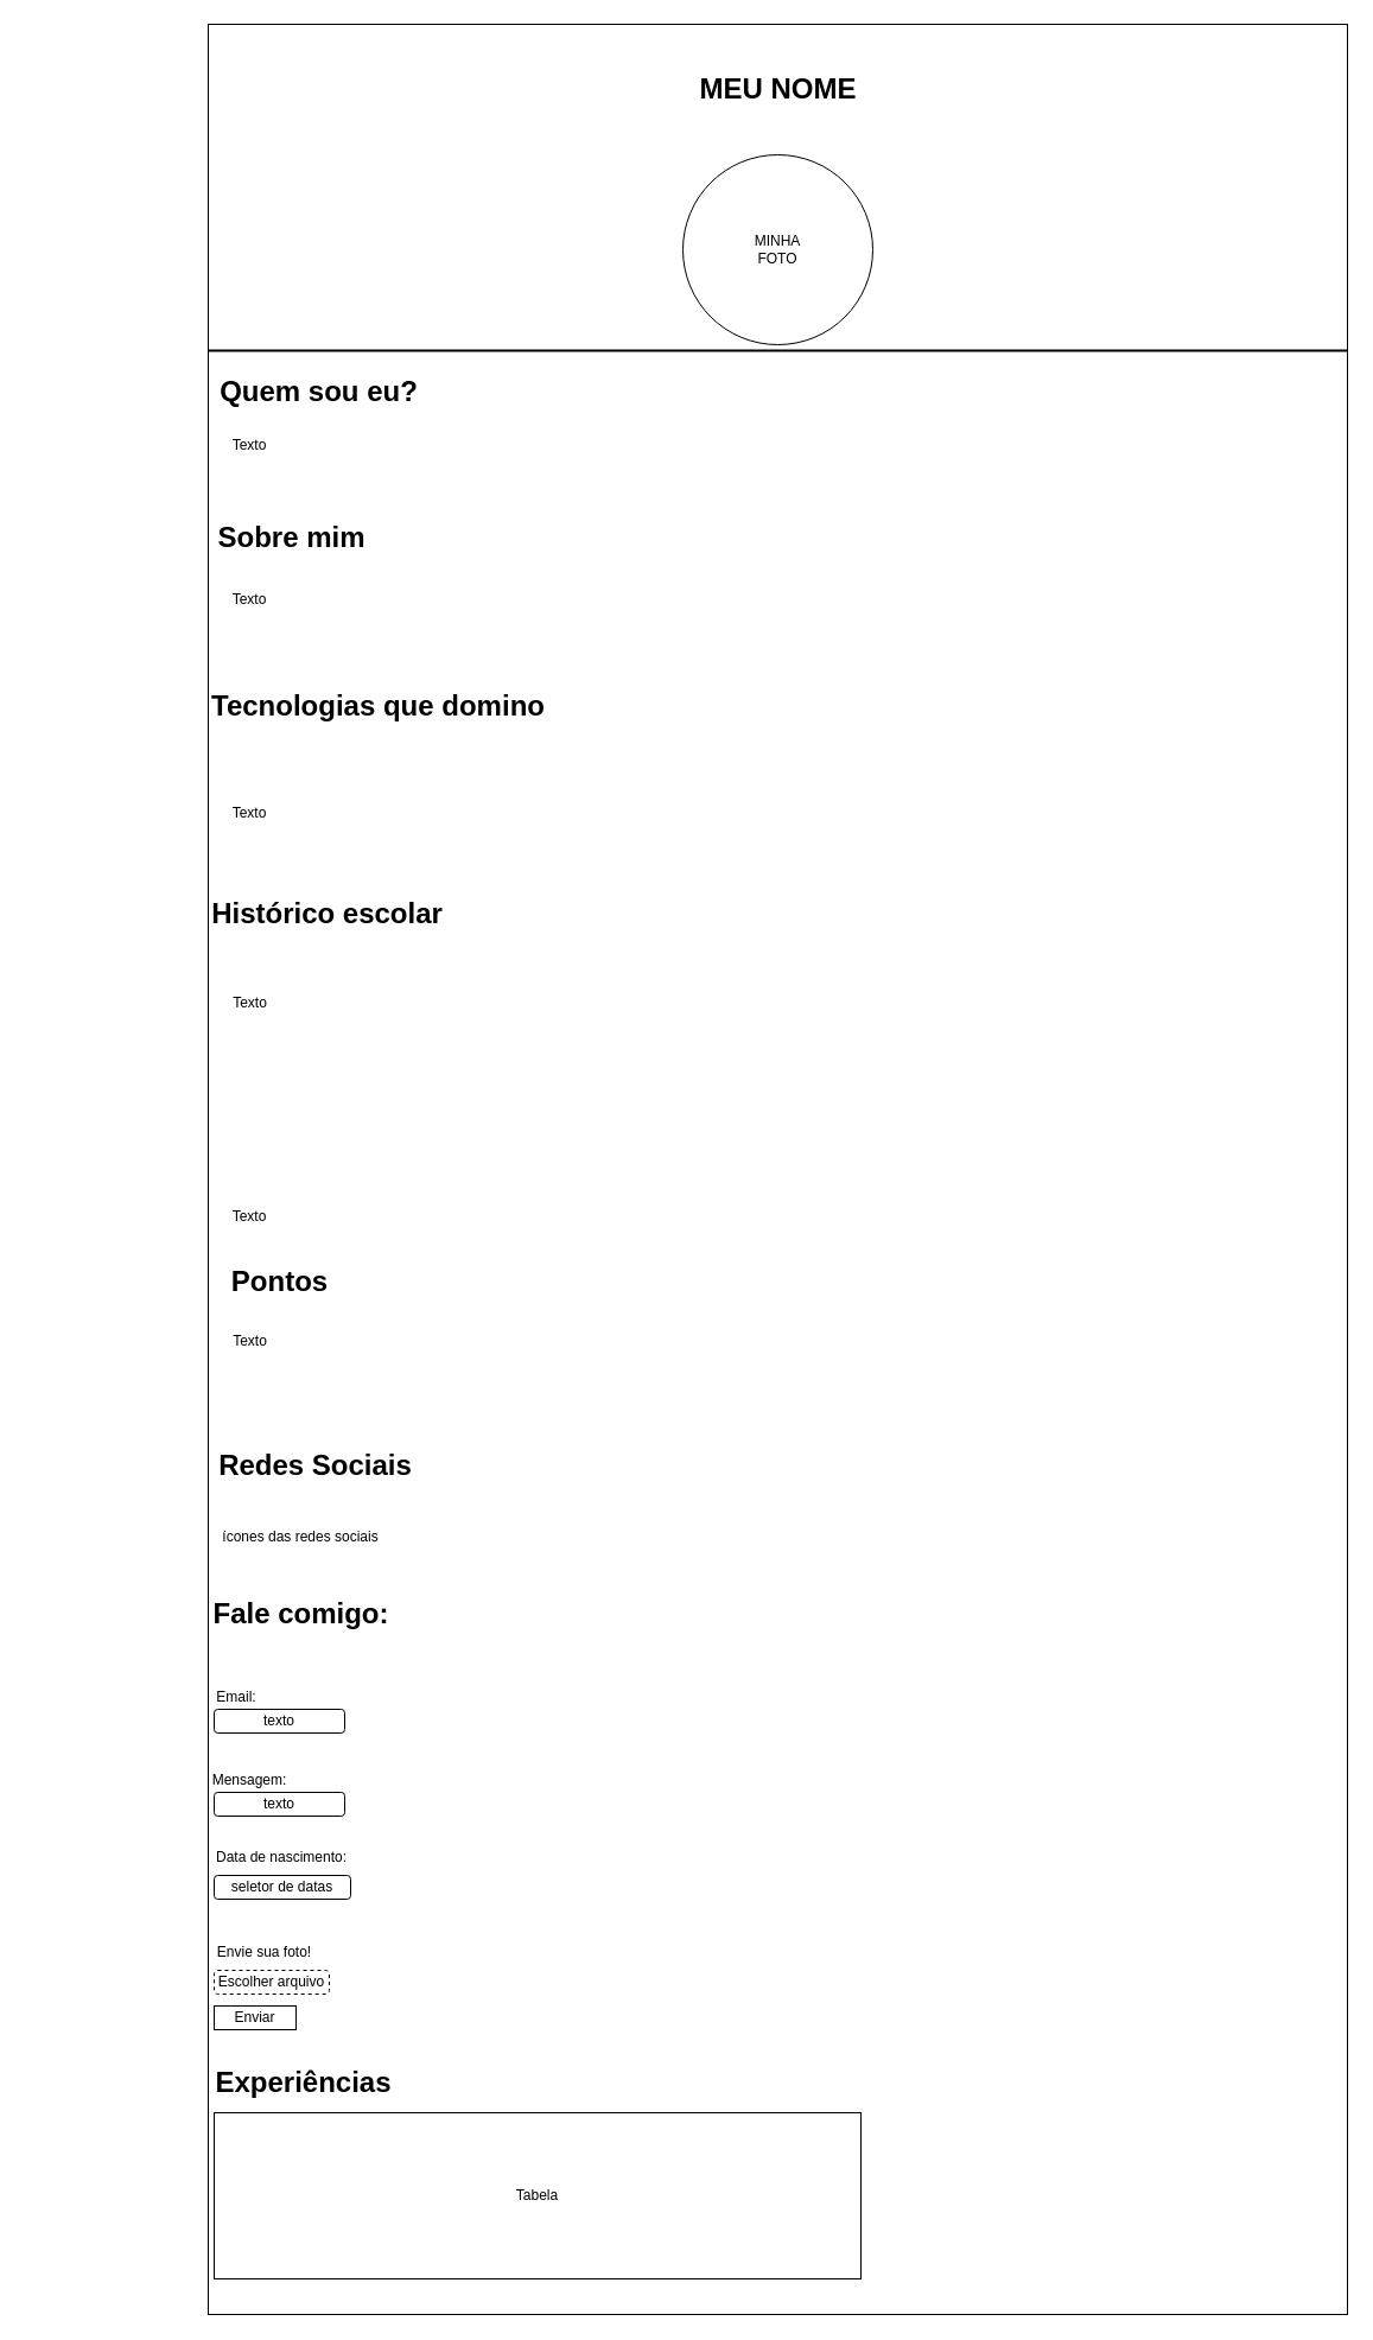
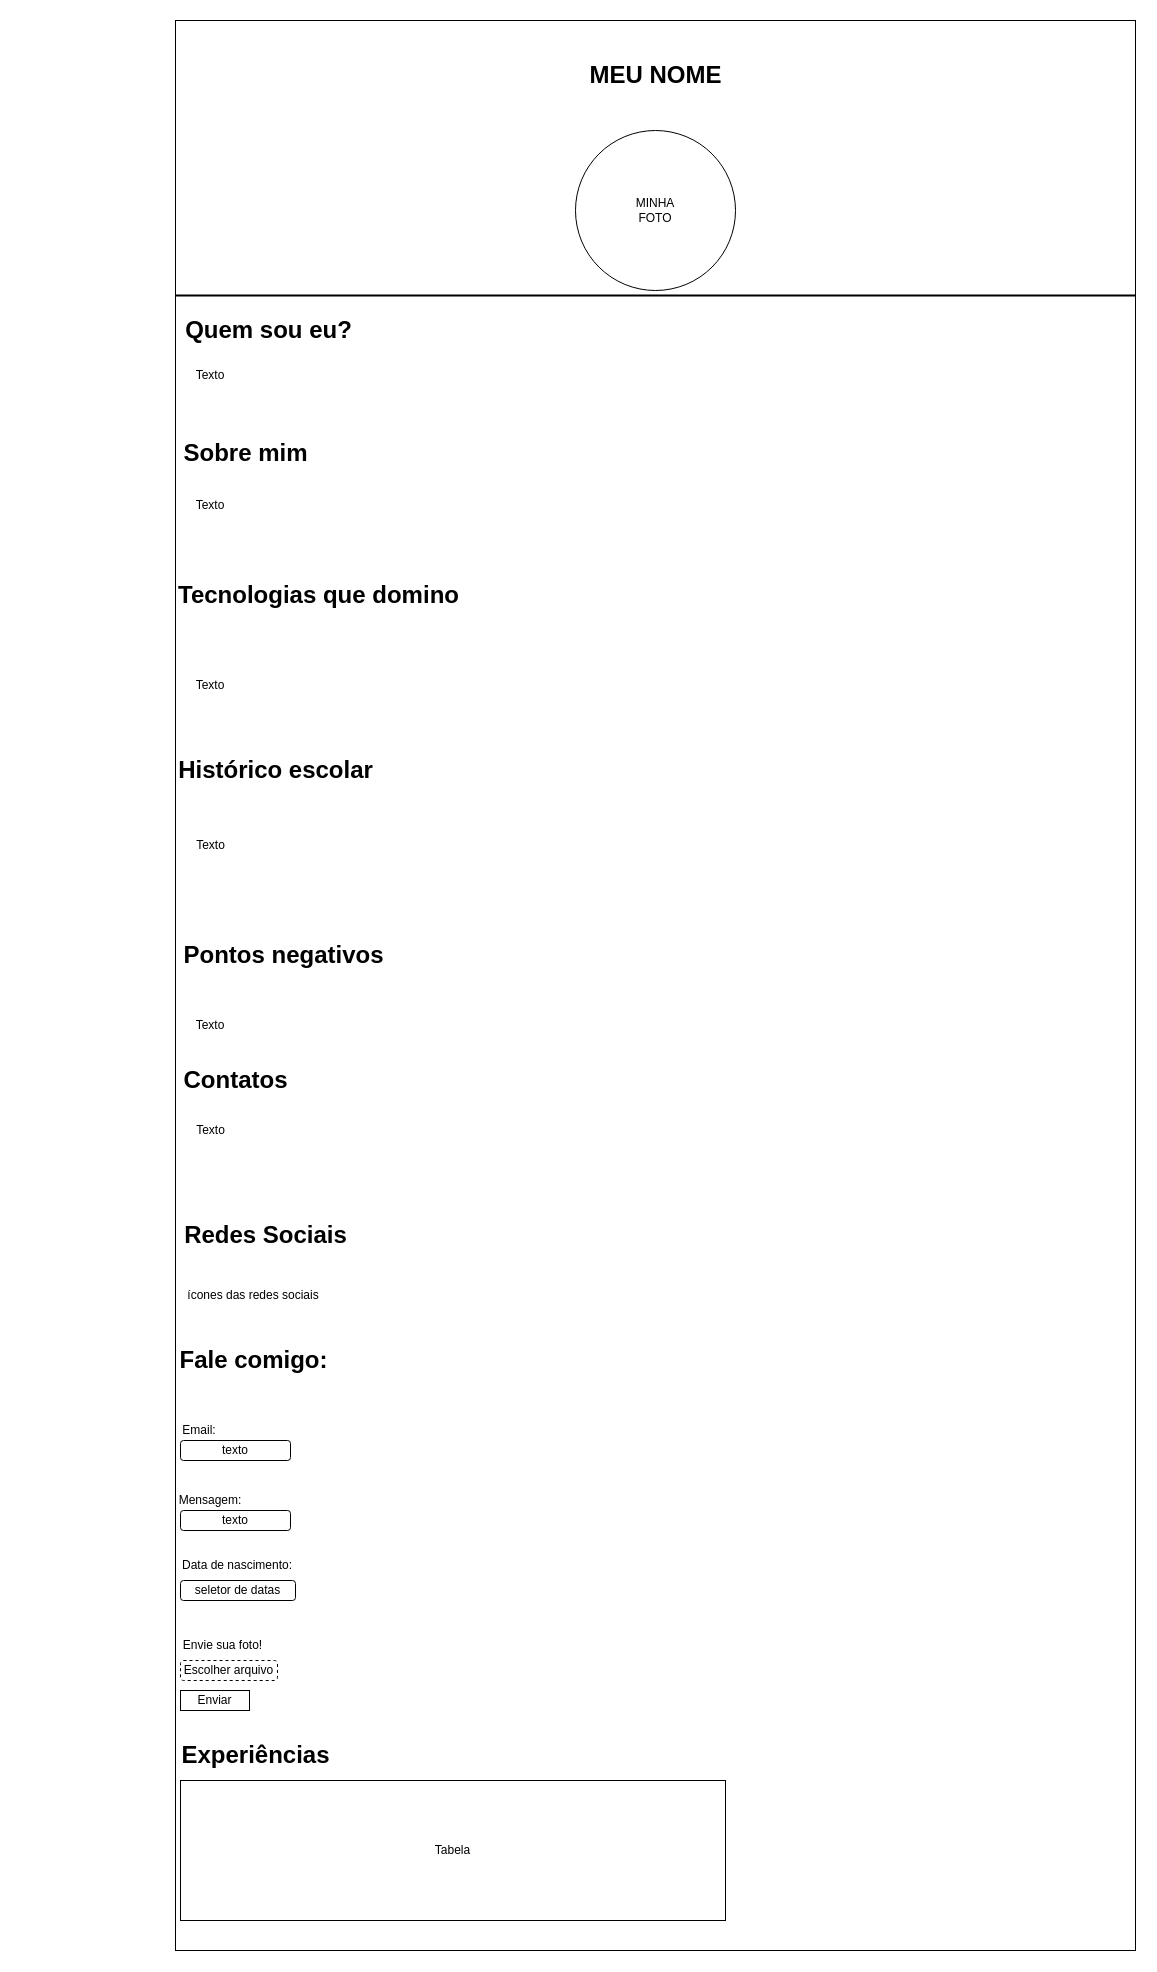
+ <mxCell id="15" value="Pontos negativos" style="text;strokeColor=none;fillColor=none;html=1;fontSize=24;fontStyle=1;verticalAlign=middle;align=center;" parent="1" vertex="1"><mxGeometry x="175" y="920" width="215" height="70" as="geometry" /></mxCell>
- <mxCell id="17" value="Pontos" style="text;strokeColor=none;fillColor=none;html=1;fontSize=24;fontStyle=1;verticalAlign=middle;align=center;" parent="1" vertex="1"><mxGeometry x="185" y="1060" width="100" height="40" as="geometry" /></mxCell>
+ <mxCell id="17" value="Contatos" style="text;strokeColor=none;fillColor=none;html=1;fontSize=24;fontStyle=1;verticalAlign=middle;align=center;" parent="1" vertex="1"><mxGeometry x="185" y="1060" width="100" height="40" as="geometry" /></mxCell>
